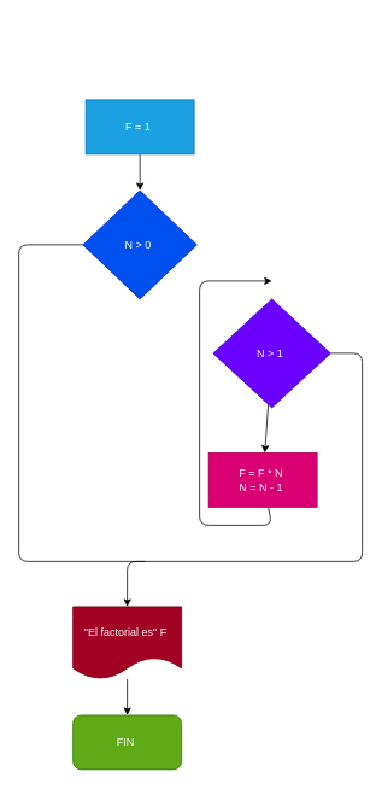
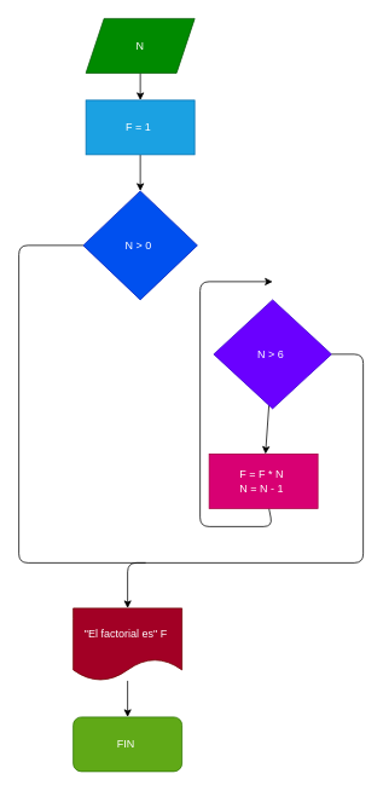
+ <mxCell id="3" value="N" style="shape=parallelogram;perimeter=parallelogramPerimeter;whiteSpace=wrap;html=1;fixedSize=1;fillColor=#008a00;fontColor=#ffffff;strokeColor=#005700;" vertex="1" parent="1"><mxGeometry x="94" y="20" width="120" height="60" as="geometry" /></mxCell>
+ <mxCell id="2" value="" style="edgeStyle=none;html=1;" edge="1" parent="1" source="3" target="5"><mxGeometry relative="1" as="geometry" /></mxCell>
- <mxCell id="8" value="N &amp;gt; 1&amp;nbsp;" style="rhombus;whiteSpace=wrap;html=1;fillColor=#6a00ff;fontColor=#ffffff;strokeColor=#3700CC;" vertex="1" parent="1"><mxGeometry x="235" y="330" width="130" height="120" as="geometry" /></mxCell>
+ <mxCell id="8" value="N &amp;gt; 6&amp;nbsp;" style="rhombus;whiteSpace=wrap;html=1;fillColor=#6a00ff;fontColor=#ffffff;strokeColor=#3700CC;" vertex="1" parent="1"><mxGeometry x="235" y="330" width="130" height="120" as="geometry" /></mxCell>
